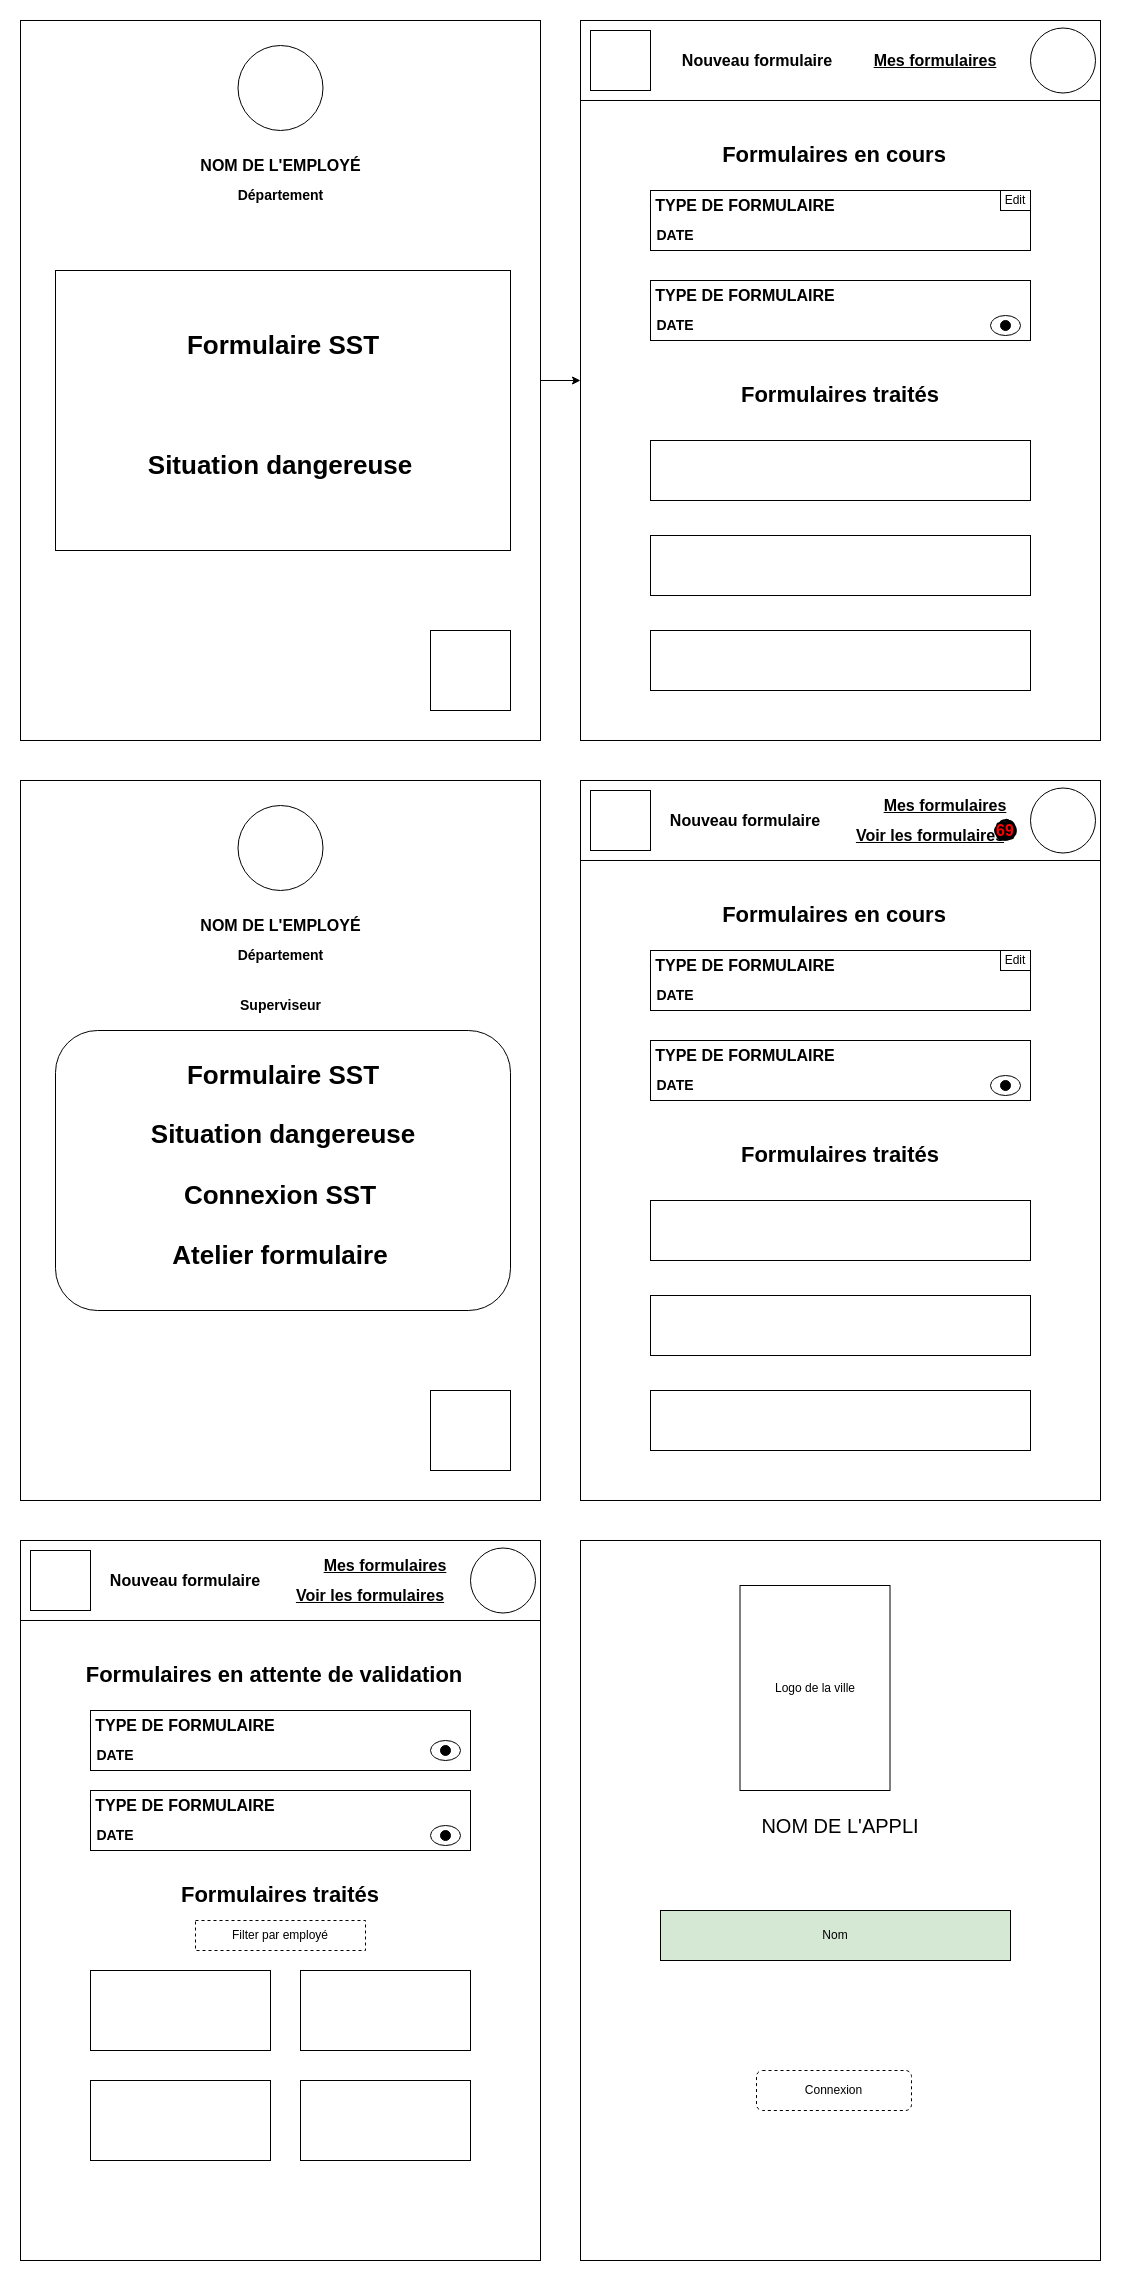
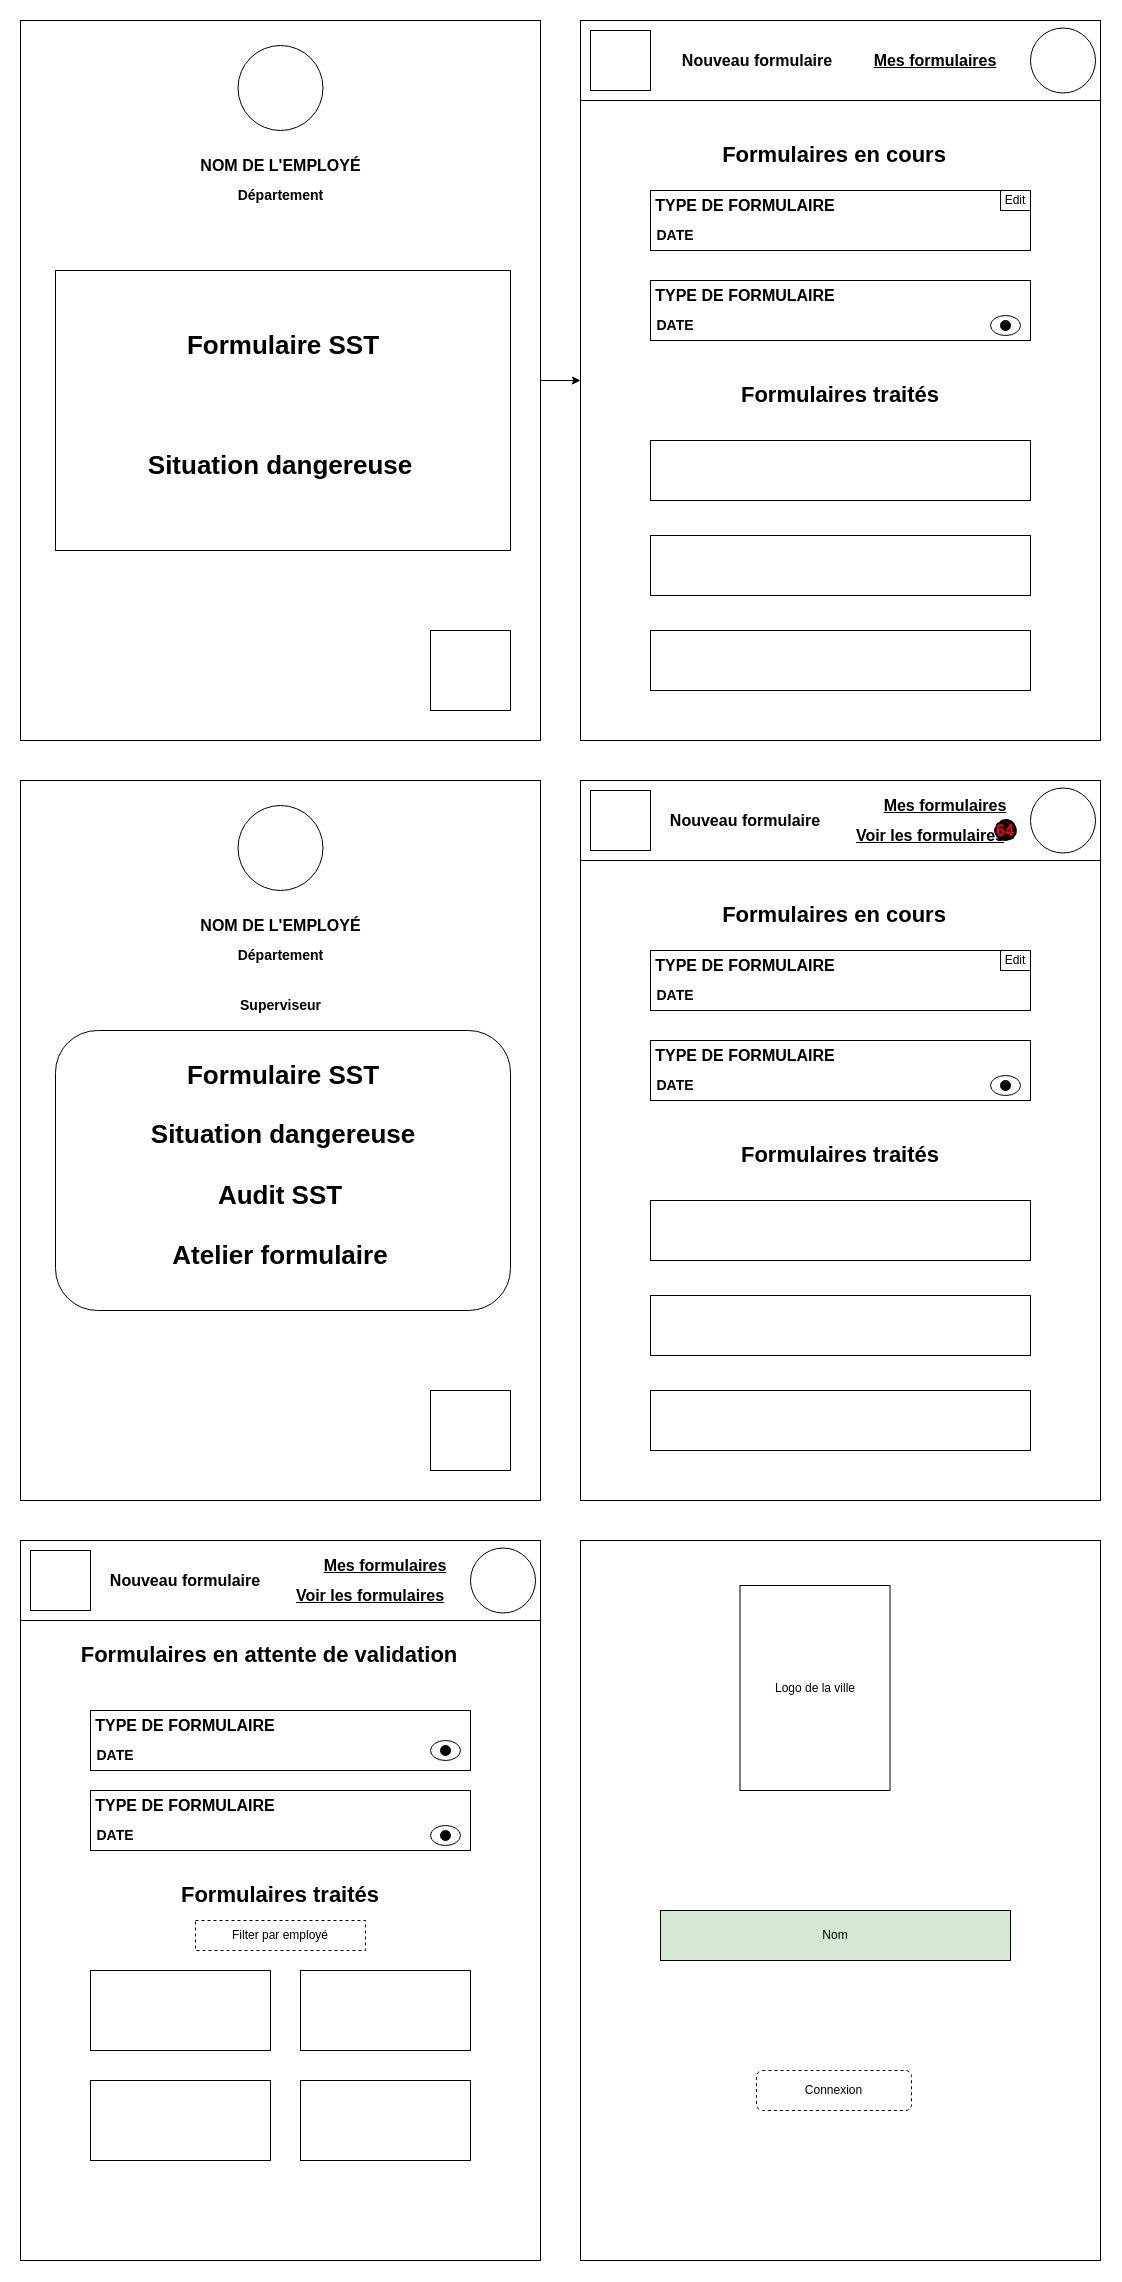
- <mxCell id="64" value="69" style="text;html=1;strokeColor=none;fillColor=none;align=center;verticalAlign=middle;whiteSpace=wrap;rounded=0;fontColor=#FF0000;fontStyle=1;fontSize=16;" vertex="1" parent="1"><mxGeometry x="975" y="815" width="60" height="30" as="geometry" /></mxCell>
+ <mxCell id="64" value="64" style="text;html=1;strokeColor=none;fillColor=none;align=center;verticalAlign=middle;whiteSpace=wrap;rounded=0;fontColor=#FF0000;fontStyle=1;fontSize=16;" vertex="1" parent="1"><mxGeometry x="975" y="815" width="60" height="30" as="geometry" /></mxCell>
- <mxCell id="32" value="Connexion SST" style="text;html=1;strokeColor=none;fillColor=none;align=center;verticalAlign=middle;whiteSpace=wrap;rounded=0;fontSize=26;fontStyle=1" vertex="1" parent="1"><mxGeometry x="70" y="1180" width="420" height="30" as="geometry" /></mxCell>
+ <mxCell id="32" value="Audit SST" style="text;html=1;strokeColor=none;fillColor=none;align=center;verticalAlign=middle;whiteSpace=wrap;rounded=0;fontSize=26;fontStyle=1" vertex="1" parent="1"><mxGeometry x="70" y="1180" width="420" height="30" as="geometry" /></mxCell>
- <mxCell id="72" value="&lt;b style=&quot;font-size: 22px;&quot;&gt;Formulaires en attente de validation&lt;/b&gt;" style="text;html=1;strokeColor=none;fillColor=none;align=center;verticalAlign=middle;whiteSpace=wrap;rounded=0;fontSize=22;" vertex="1" parent="1"><mxGeometry x="39" y="1650" width="470" height="50" as="geometry" /></mxCell>
+ <mxCell id="72" value="&lt;b style=&quot;font-size: 22px;&quot;&gt;Formulaires en attente de validation&lt;/b&gt;" style="text;html=1;strokeColor=none;fillColor=none;align=center;verticalAlign=middle;whiteSpace=wrap;rounded=0;fontSize=22;" vertex="1" parent="1"><mxGeometry x="34" y="1630" width="470" height="50" as="geometry" /></mxCell>
- <mxCell id="91" value="&lt;span style=&quot;font-size: 20px;&quot;&gt;NOM DE L'APPLI&lt;/span&gt;" style="text;html=1;strokeColor=none;fillColor=none;align=center;verticalAlign=middle;whiteSpace=wrap;rounded=0;" vertex="1" parent="1"><mxGeometry x="674" y="1800" width="332" height="50" as="geometry" /></mxCell>
